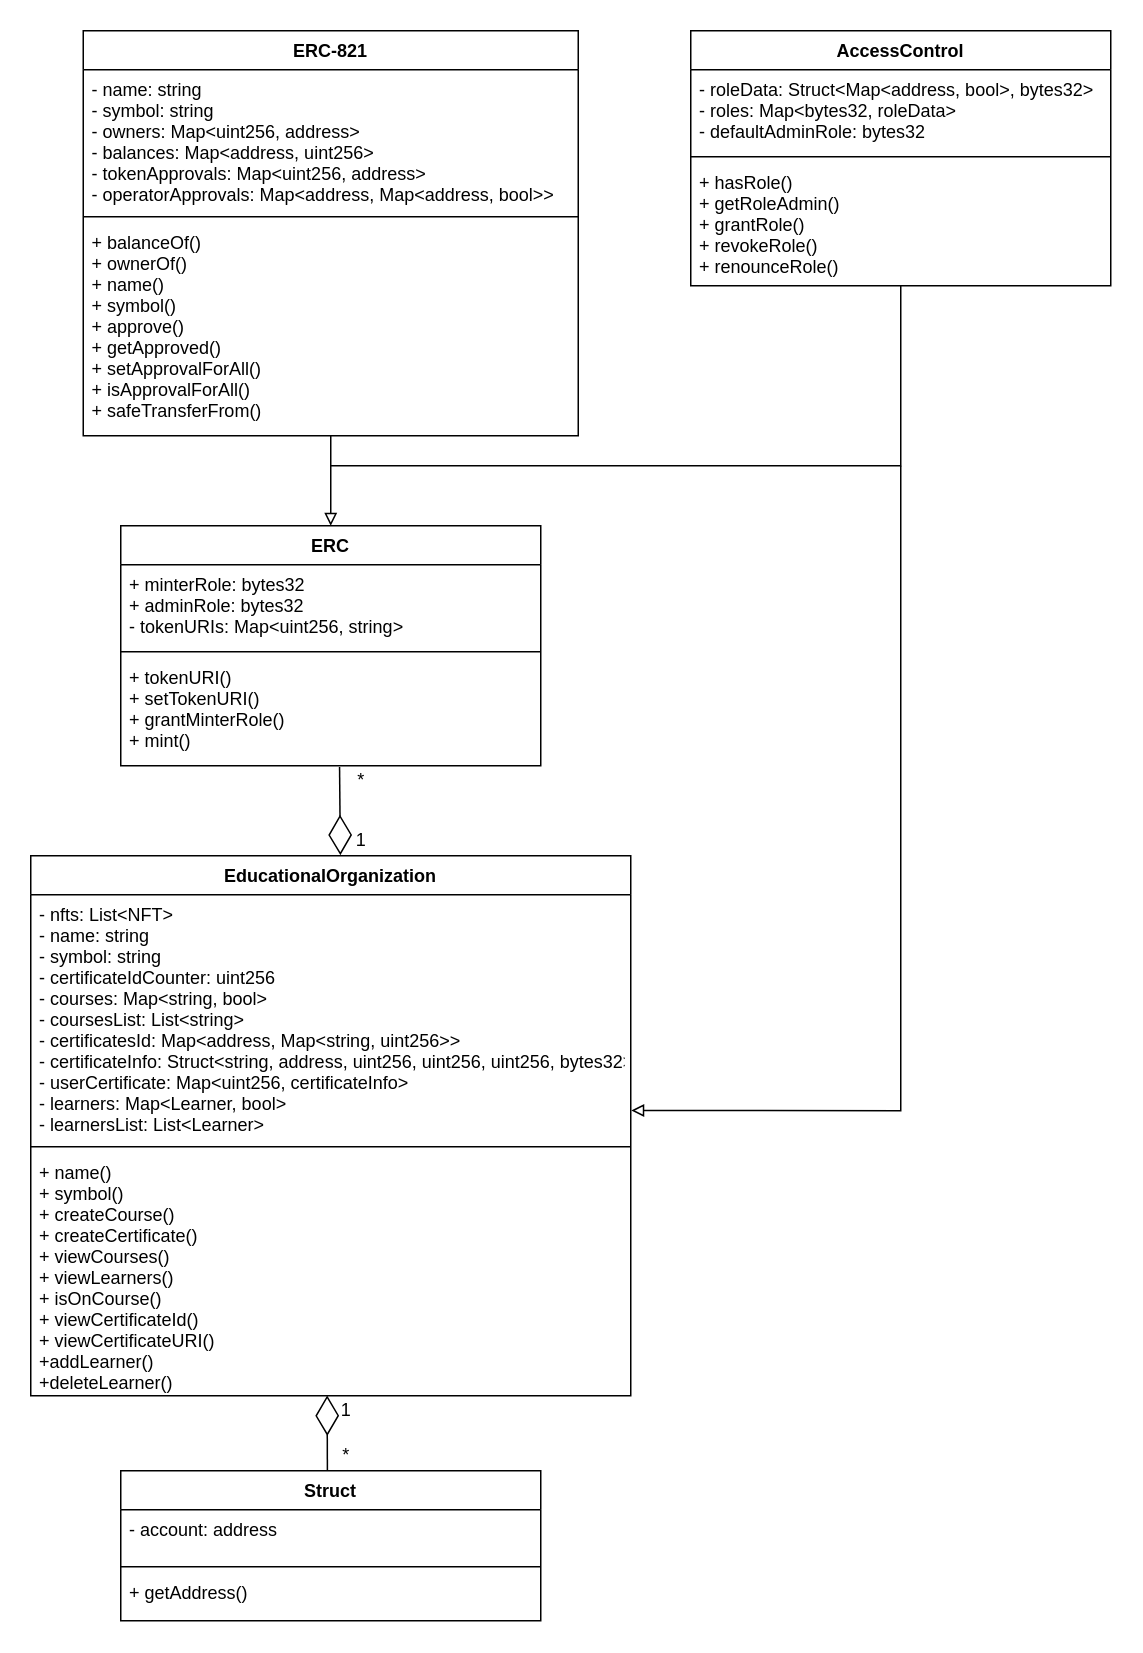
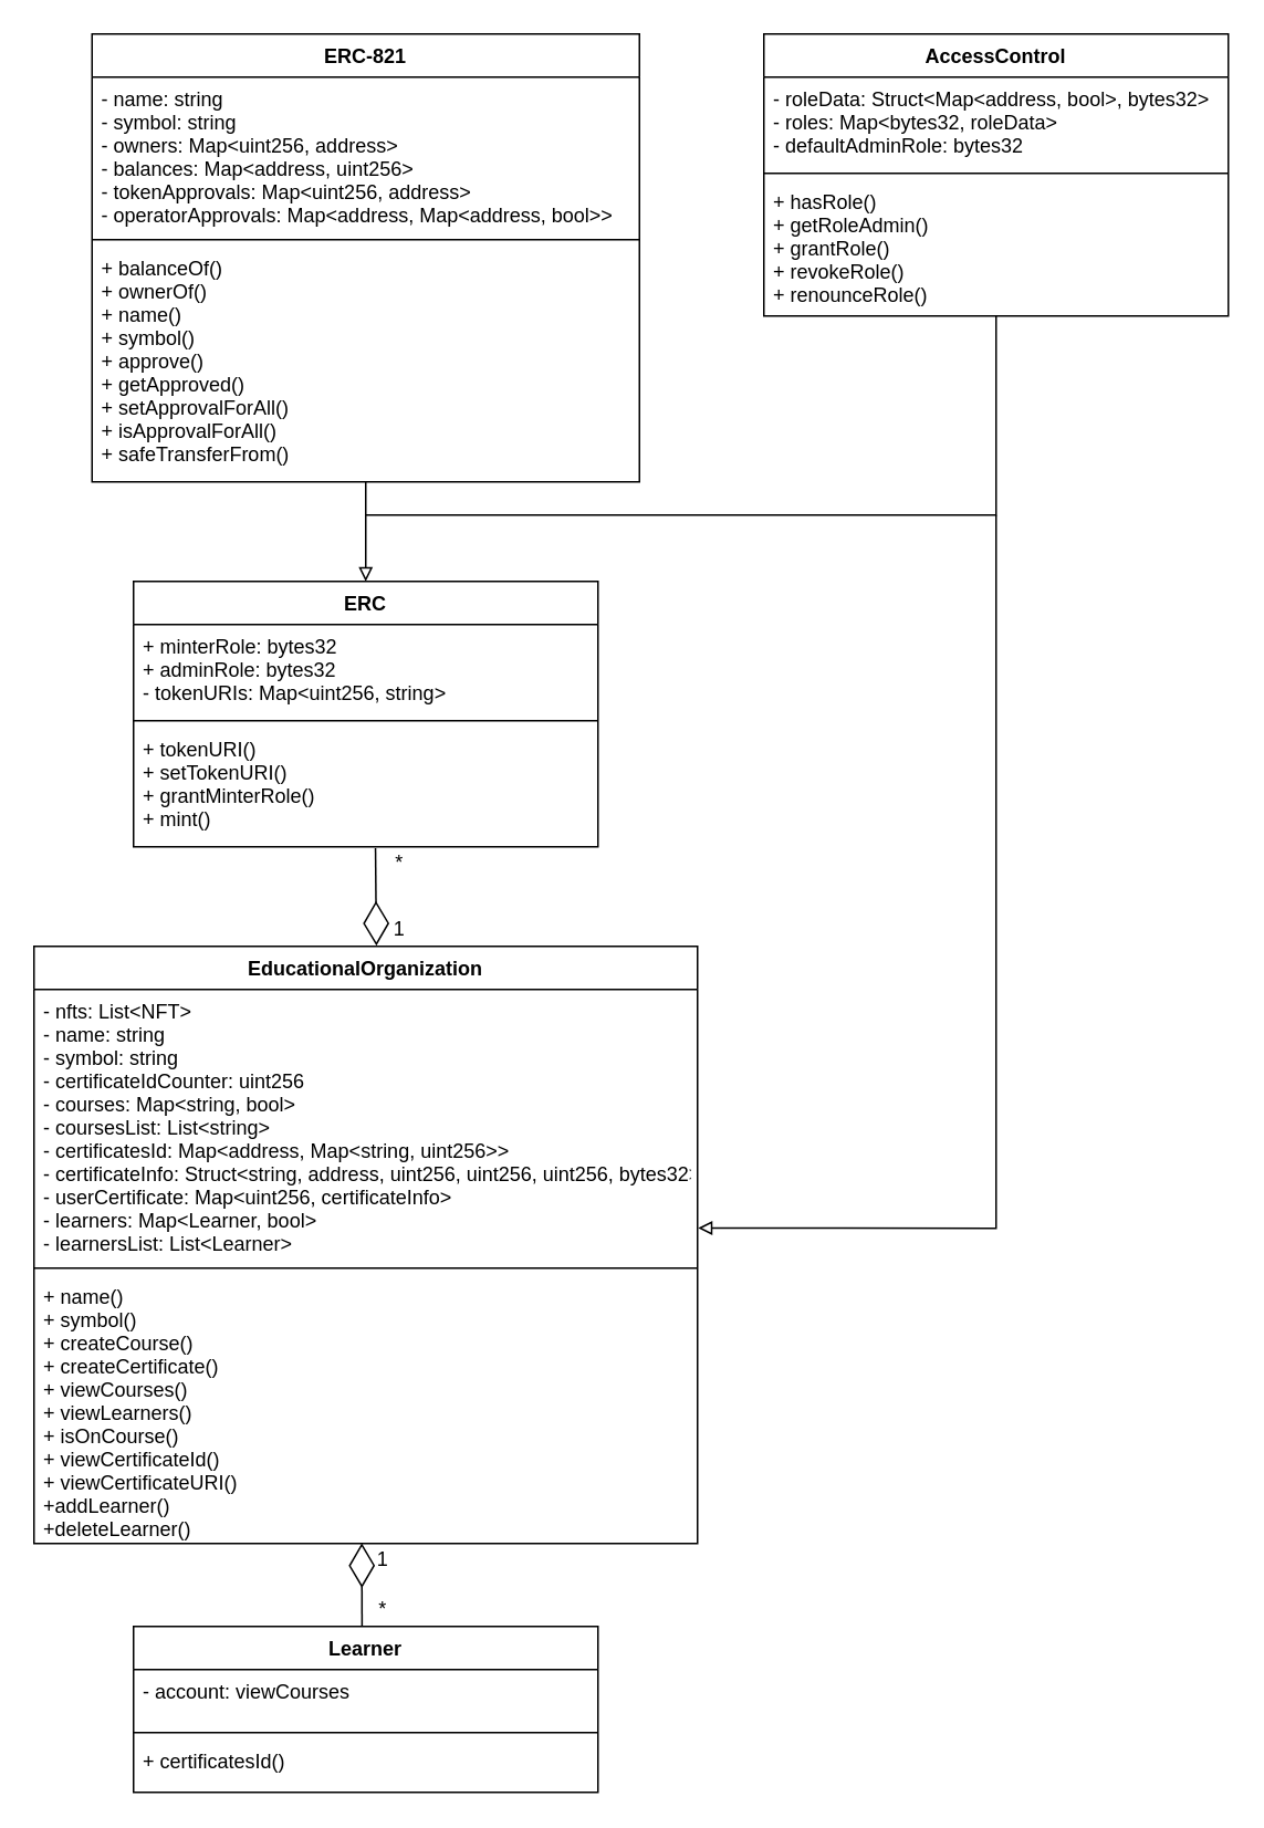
- <mxCell id="18" value="Struct" style="swimlane;fontStyle=1;align=center;verticalAlign=top;childLayout=stackLayout;horizontal=1;startSize=26;horizontalStack=0;resizeParent=1;resizeParentMax=0;resizeLast=0;collapsible=1;marginBottom=0;" vertex="1" parent="1"><mxGeometry x="80" y="980" width="280" height="100" as="geometry" /></mxCell>
+ <mxCell id="18" value="Learner" style="swimlane;fontStyle=1;align=center;verticalAlign=top;childLayout=stackLayout;horizontal=1;startSize=26;horizontalStack=0;resizeParent=1;resizeParentMax=0;resizeLast=0;collapsible=1;marginBottom=0;" vertex="1" parent="1"><mxGeometry x="80" y="980" width="280" height="100" as="geometry" /></mxCell>
- <mxCell id="19" value="- account: address&#10;" style="text;strokeColor=none;fillColor=none;align=left;verticalAlign=top;spacingLeft=4;spacingRight=4;overflow=hidden;rotatable=0;points=[[0,0.5],[1,0.5]];portConstraint=eastwest;" vertex="1" parent="18"><mxGeometry y="26" width="280" height="34" as="geometry" /></mxCell>
+ <mxCell id="19" value="- account: viewCourses&#10;" style="text;strokeColor=none;fillColor=none;align=left;verticalAlign=top;spacingLeft=4;spacingRight=4;overflow=hidden;rotatable=0;points=[[0,0.5],[1,0.5]];portConstraint=eastwest;" vertex="1" parent="18"><mxGeometry y="26" width="280" height="34" as="geometry" /></mxCell>
- <mxCell id="21" value="+ getAddress()" style="text;strokeColor=none;fillColor=none;align=left;verticalAlign=top;spacingLeft=4;spacingRight=4;overflow=hidden;rotatable=0;points=[[0,0.5],[1,0.5]];portConstraint=eastwest;" vertex="1" parent="18"><mxGeometry y="68" width="280" height="32" as="geometry" /></mxCell>
+ <mxCell id="21" value="+ certificatesId()" style="text;strokeColor=none;fillColor=none;align=left;verticalAlign=top;spacingLeft=4;spacingRight=4;overflow=hidden;rotatable=0;points=[[0,0.5],[1,0.5]];portConstraint=eastwest;" vertex="1" parent="18"><mxGeometry y="68" width="280" height="32" as="geometry" /></mxCell>
